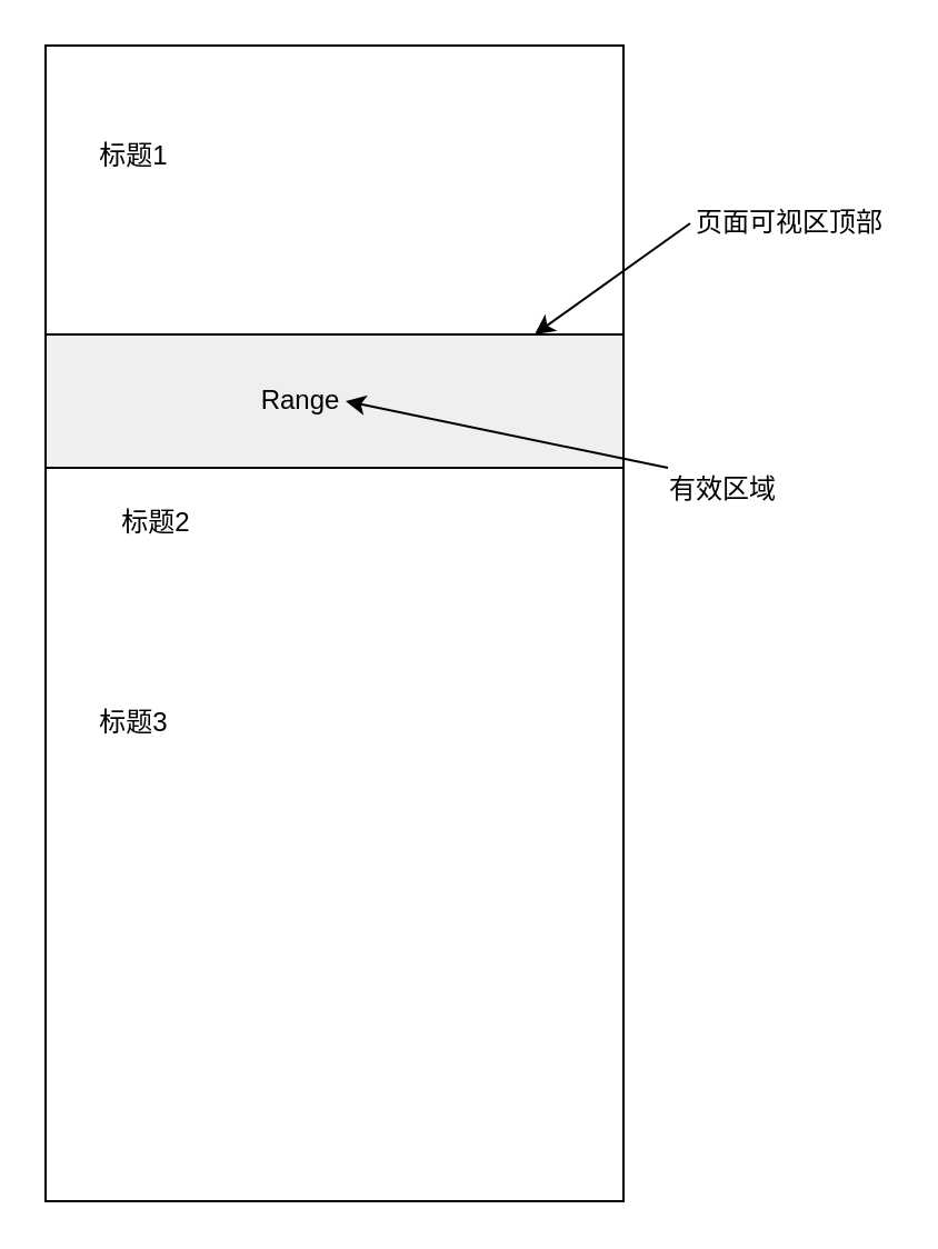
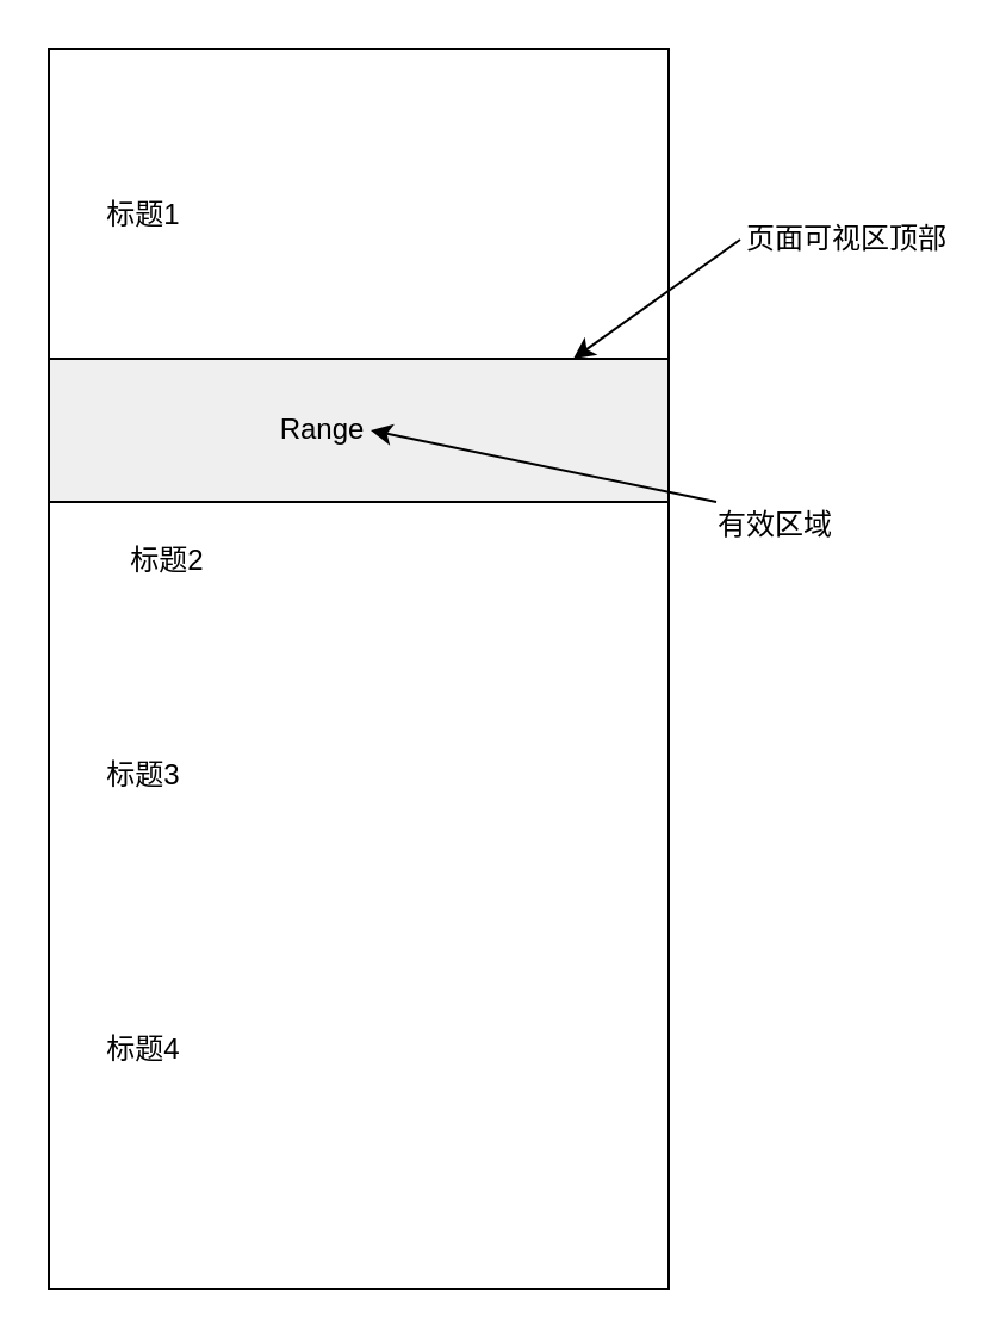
- <mxCell id="3" value="标题1" style="text;html=1;strokeColor=none;fillColor=none;align=center;verticalAlign=middle;whiteSpace=wrap;rounded=0;" vertex="1" parent="1"><mxGeometry x="40" y="60" width="40" height="20" as="geometry" /></mxCell>
+ <mxCell id="3" value="标题1" style="text;html=1;strokeColor=none;fillColor=none;align=center;verticalAlign=middle;whiteSpace=wrap;rounded=0;" vertex="1" parent="1"><mxGeometry x="40" y="80" width="40" height="20" as="geometry" /></mxCell>
+ <mxCell id="6" value="标题4" style="text;html=1;strokeColor=none;fillColor=none;align=center;verticalAlign=middle;whiteSpace=wrap;rounded=0;" vertex="1" parent="1"><mxGeometry x="40" y="430" width="40" height="20" as="geometry" /></mxCell>
